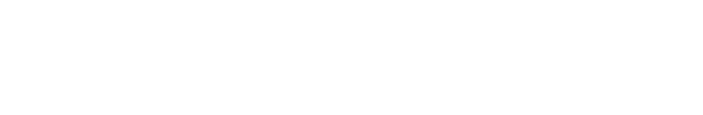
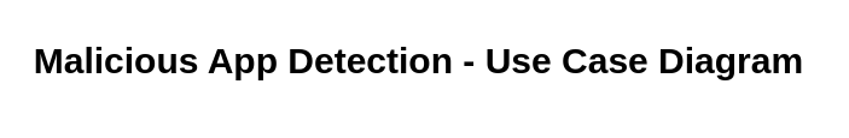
+ <mxCell id="2" value="&lt;h1 style=&quot;margin-top: 0px;&quot;&gt;Malicious App Detection - Use Case Diagram&lt;/h1&gt;" style="text;html=1;whiteSpace=wrap;overflow=hidden;rounded=0;" vertex="1" parent="1"><mxGeometry x="20" y="20" width="520" height="50" as="geometry" /></mxCell>
